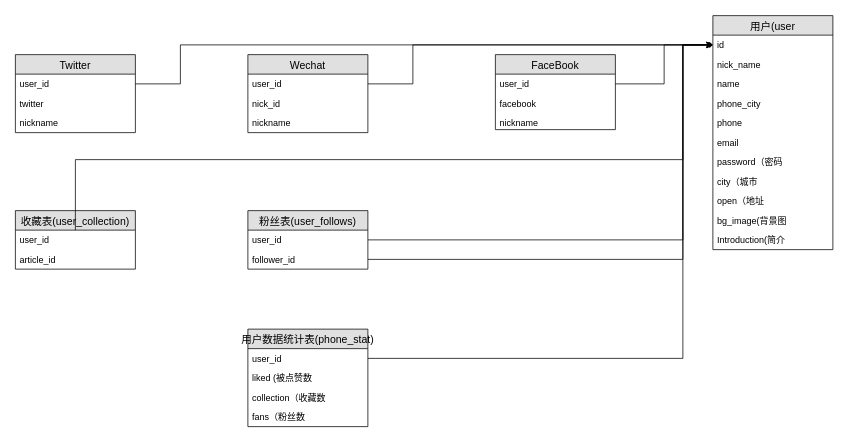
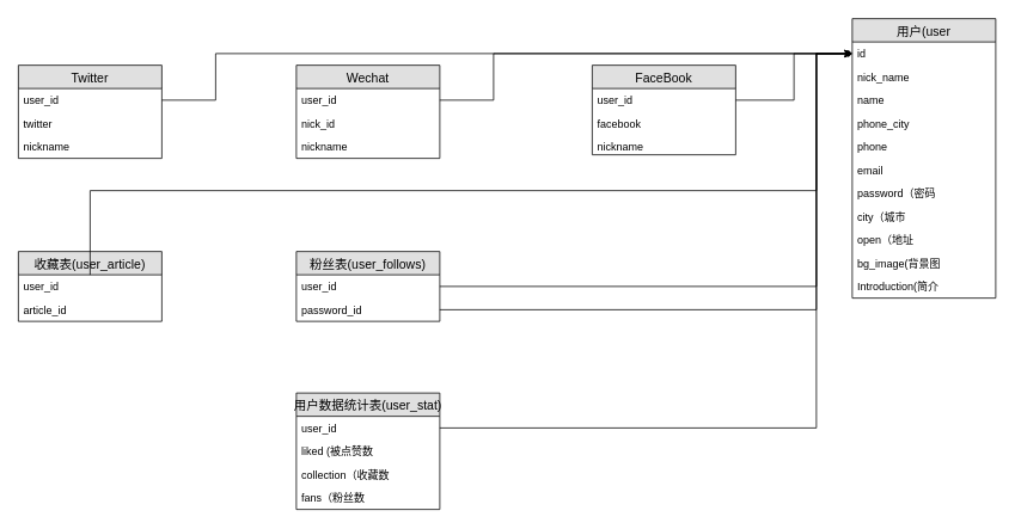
- <mxCell id="2" value="收藏表(user_collection)" style="swimlane;fontStyle=0;childLayout=stackLayout;horizontal=1;startSize=26;fillColor=#e0e0e0;horizontalStack=0;resizeParent=1;resizeParentMax=0;resizeLast=0;collapsible=1;marginBottom=0;swimlaneFillColor=#ffffff;align=center;fontSize=14;" vertex="1" parent="1"><mxGeometry x="20" y="280" width="160" height="78" as="geometry" /></mxCell>
+ <mxCell id="2" value="收藏表(user_article)" style="swimlane;fontStyle=0;childLayout=stackLayout;horizontal=1;startSize=26;fillColor=#e0e0e0;horizontalStack=0;resizeParent=1;resizeParentMax=0;resizeLast=0;collapsible=1;marginBottom=0;swimlaneFillColor=#ffffff;align=center;fontSize=14;" vertex="1" parent="1"><mxGeometry x="20" y="280" width="160" height="78" as="geometry" /></mxCell>
- <mxCell id="7" value="follower_id" style="text;strokeColor=none;fillColor=none;spacingLeft=4;spacingRight=4;overflow=hidden;rotatable=0;points=[[0,0.5],[1,0.5]];portConstraint=eastwest;fontSize=12;" vertex="1" parent="5"><mxGeometry y="52" width="160" height="26" as="geometry" /></mxCell>
+ <mxCell id="7" value="password_id" style="text;strokeColor=none;fillColor=none;spacingLeft=4;spacingRight=4;overflow=hidden;rotatable=0;points=[[0,0.5],[1,0.5]];portConstraint=eastwest;fontSize=12;" vertex="1" parent="5"><mxGeometry y="52" width="160" height="26" as="geometry" /></mxCell>
- <mxCell id="8" value="用户数据统计表(phone_stat)" style="swimlane;fontStyle=0;childLayout=stackLayout;horizontal=1;startSize=26;fillColor=#e0e0e0;horizontalStack=0;resizeParent=1;resizeParentMax=0;resizeLast=0;collapsible=1;marginBottom=0;swimlaneFillColor=#ffffff;align=center;fontSize=14;" vertex="1" parent="1"><mxGeometry x="330" y="438" width="160" height="130" as="geometry" /></mxCell>
+ <mxCell id="8" value="用户数据统计表(user_stat)" style="swimlane;fontStyle=0;childLayout=stackLayout;horizontal=1;startSize=26;fillColor=#e0e0e0;horizontalStack=0;resizeParent=1;resizeParentMax=0;resizeLast=0;collapsible=1;marginBottom=0;swimlaneFillColor=#ffffff;align=center;fontSize=14;" vertex="1" parent="1"><mxGeometry x="330" y="438" width="160" height="130" as="geometry" /></mxCell>
